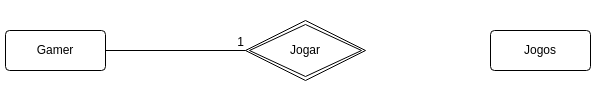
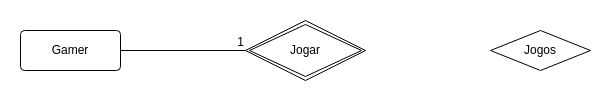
- <mxCell id="2" value="Gamer" style="rounded=1;arcSize=10;whiteSpace=wrap;html=1;align=center;" vertex="1" parent="1"><mxGeometry x="5" y="30" width="100" height="40" as="geometry" /></mxCell>
+ <mxCell id="2" value="Gamer" style="rounded=1;arcSize=10;whiteSpace=wrap;html=1;align=center;" vertex="1" parent="1"><mxGeometry x="20" y="30" width="100" height="40" as="geometry" /></mxCell>
- <mxCell id="3" value="Jogos" style="rounded=1;arcSize=10;whiteSpace=wrap;html=1;align=center;" vertex="1" parent="1"><mxGeometry x="490" y="30" width="100" height="40" as="geometry" /></mxCell>
+ <mxCell id="3" value="Jogos" style="rhombus;arcSize=10;whiteSpace=wrap;html=1;align=center;" vertex="1" parent="1"><mxGeometry x="490" y="30" width="100" height="40" as="geometry" /></mxCell>
